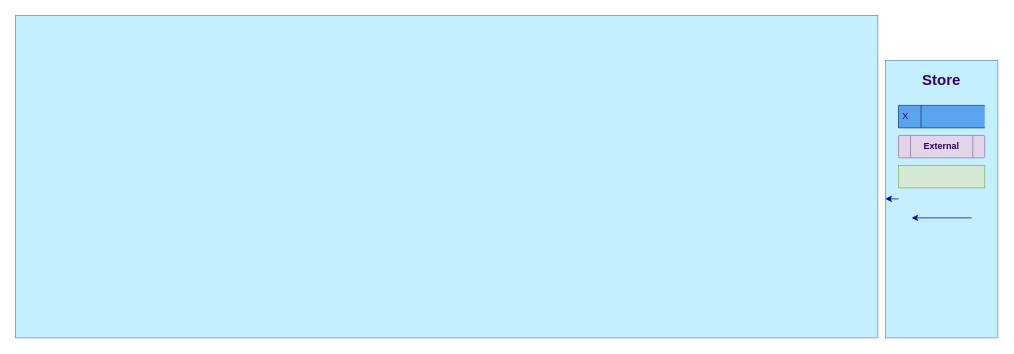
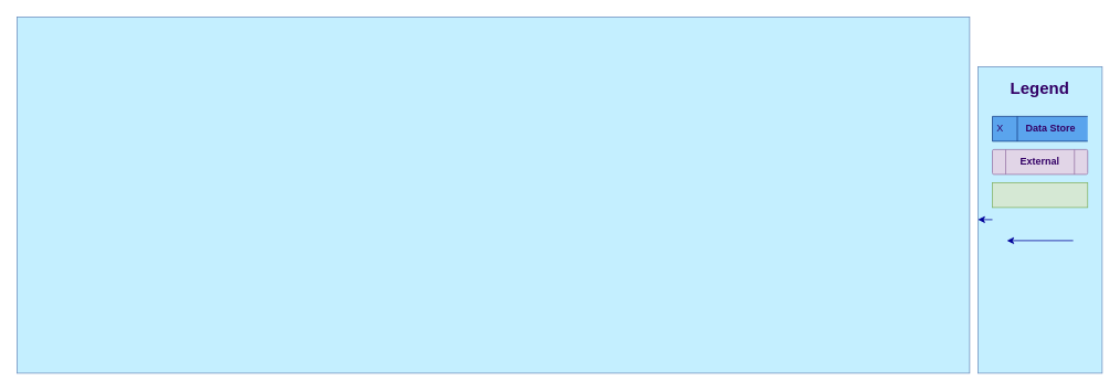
- <mxCell id="4" value="Store" style="text;html=1;strokeColor=none;fillColor=none;align=center;verticalAlign=middle;whiteSpace=wrap;rounded=0;dashed=1;fontSize=20;fontStyle=1;fontColor=#330066;" vertex="1" parent="1"><mxGeometry x="1209" y="90" width="92" height="30" as="geometry" /></mxCell>
+ <mxCell id="4" value="Legend" style="text;html=1;strokeColor=none;fillColor=none;align=center;verticalAlign=middle;whiteSpace=wrap;rounded=0;dashed=1;fontSize=20;fontStyle=1;fontColor=#330066;" vertex="1" parent="1"><mxGeometry x="1209" y="90" width="92" height="30" as="geometry" /></mxCell>
+ <mxCell id="6" value="Data Store" style="text;html=1;strokeColor=none;fillColor=none;align=center;verticalAlign=middle;whiteSpace=wrap;rounded=0;dashed=1;fontSize=12;fontStyle=1;fontColor=#330066;" vertex="1" parent="1"><mxGeometry x="1232.5" y="140" width="70" height="30" as="geometry" /></mxCell>
